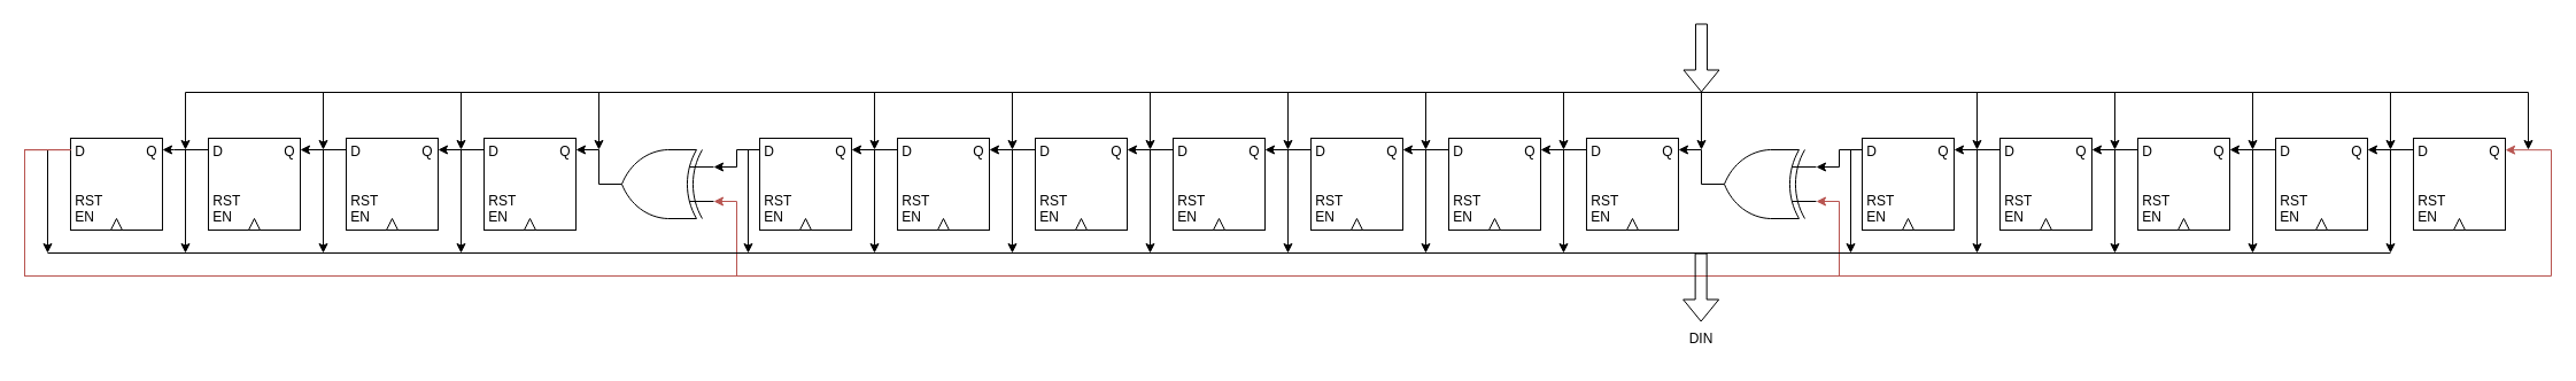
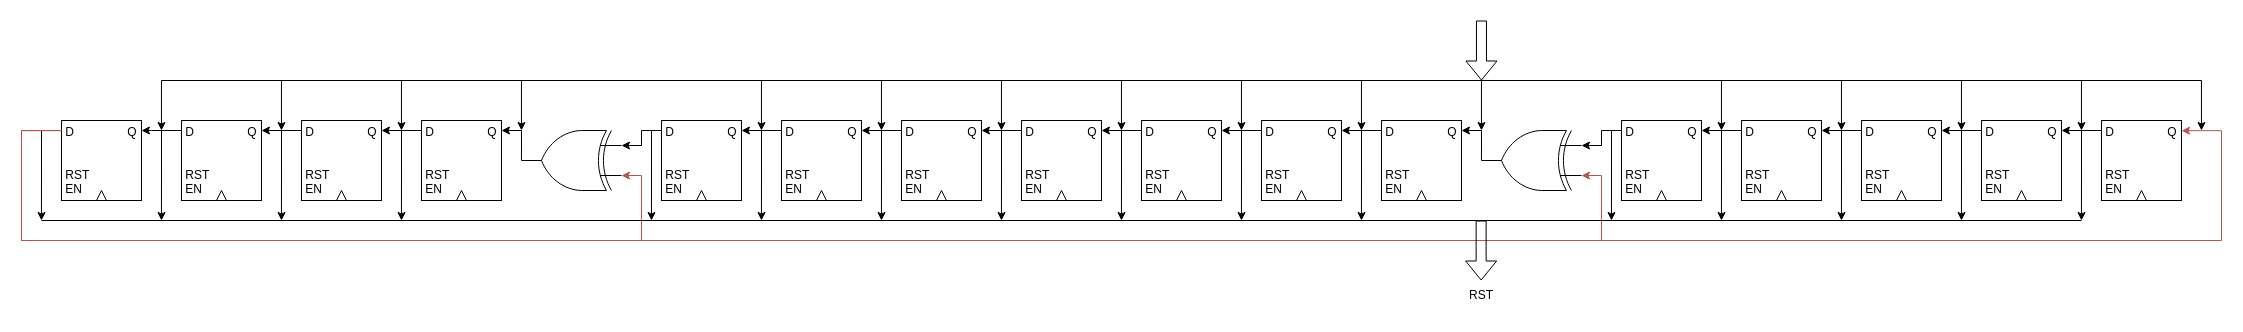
- <mxCell id="107" value="DIN" style="text;html=1;strokeColor=none;fillColor=none;align=center;verticalAlign=middle;whiteSpace=wrap;rounded=0;" vertex="1" parent="1"><mxGeometry x="1451" y="280" width="60" height="30" as="geometry" /></mxCell>
+ <mxCell id="107" value="RST" style="text;html=1;strokeColor=none;fillColor=none;align=center;verticalAlign=middle;whiteSpace=wrap;rounded=0;" vertex="1" parent="1"><mxGeometry x="1451" y="280" width="60" height="30" as="geometry" /></mxCell>
